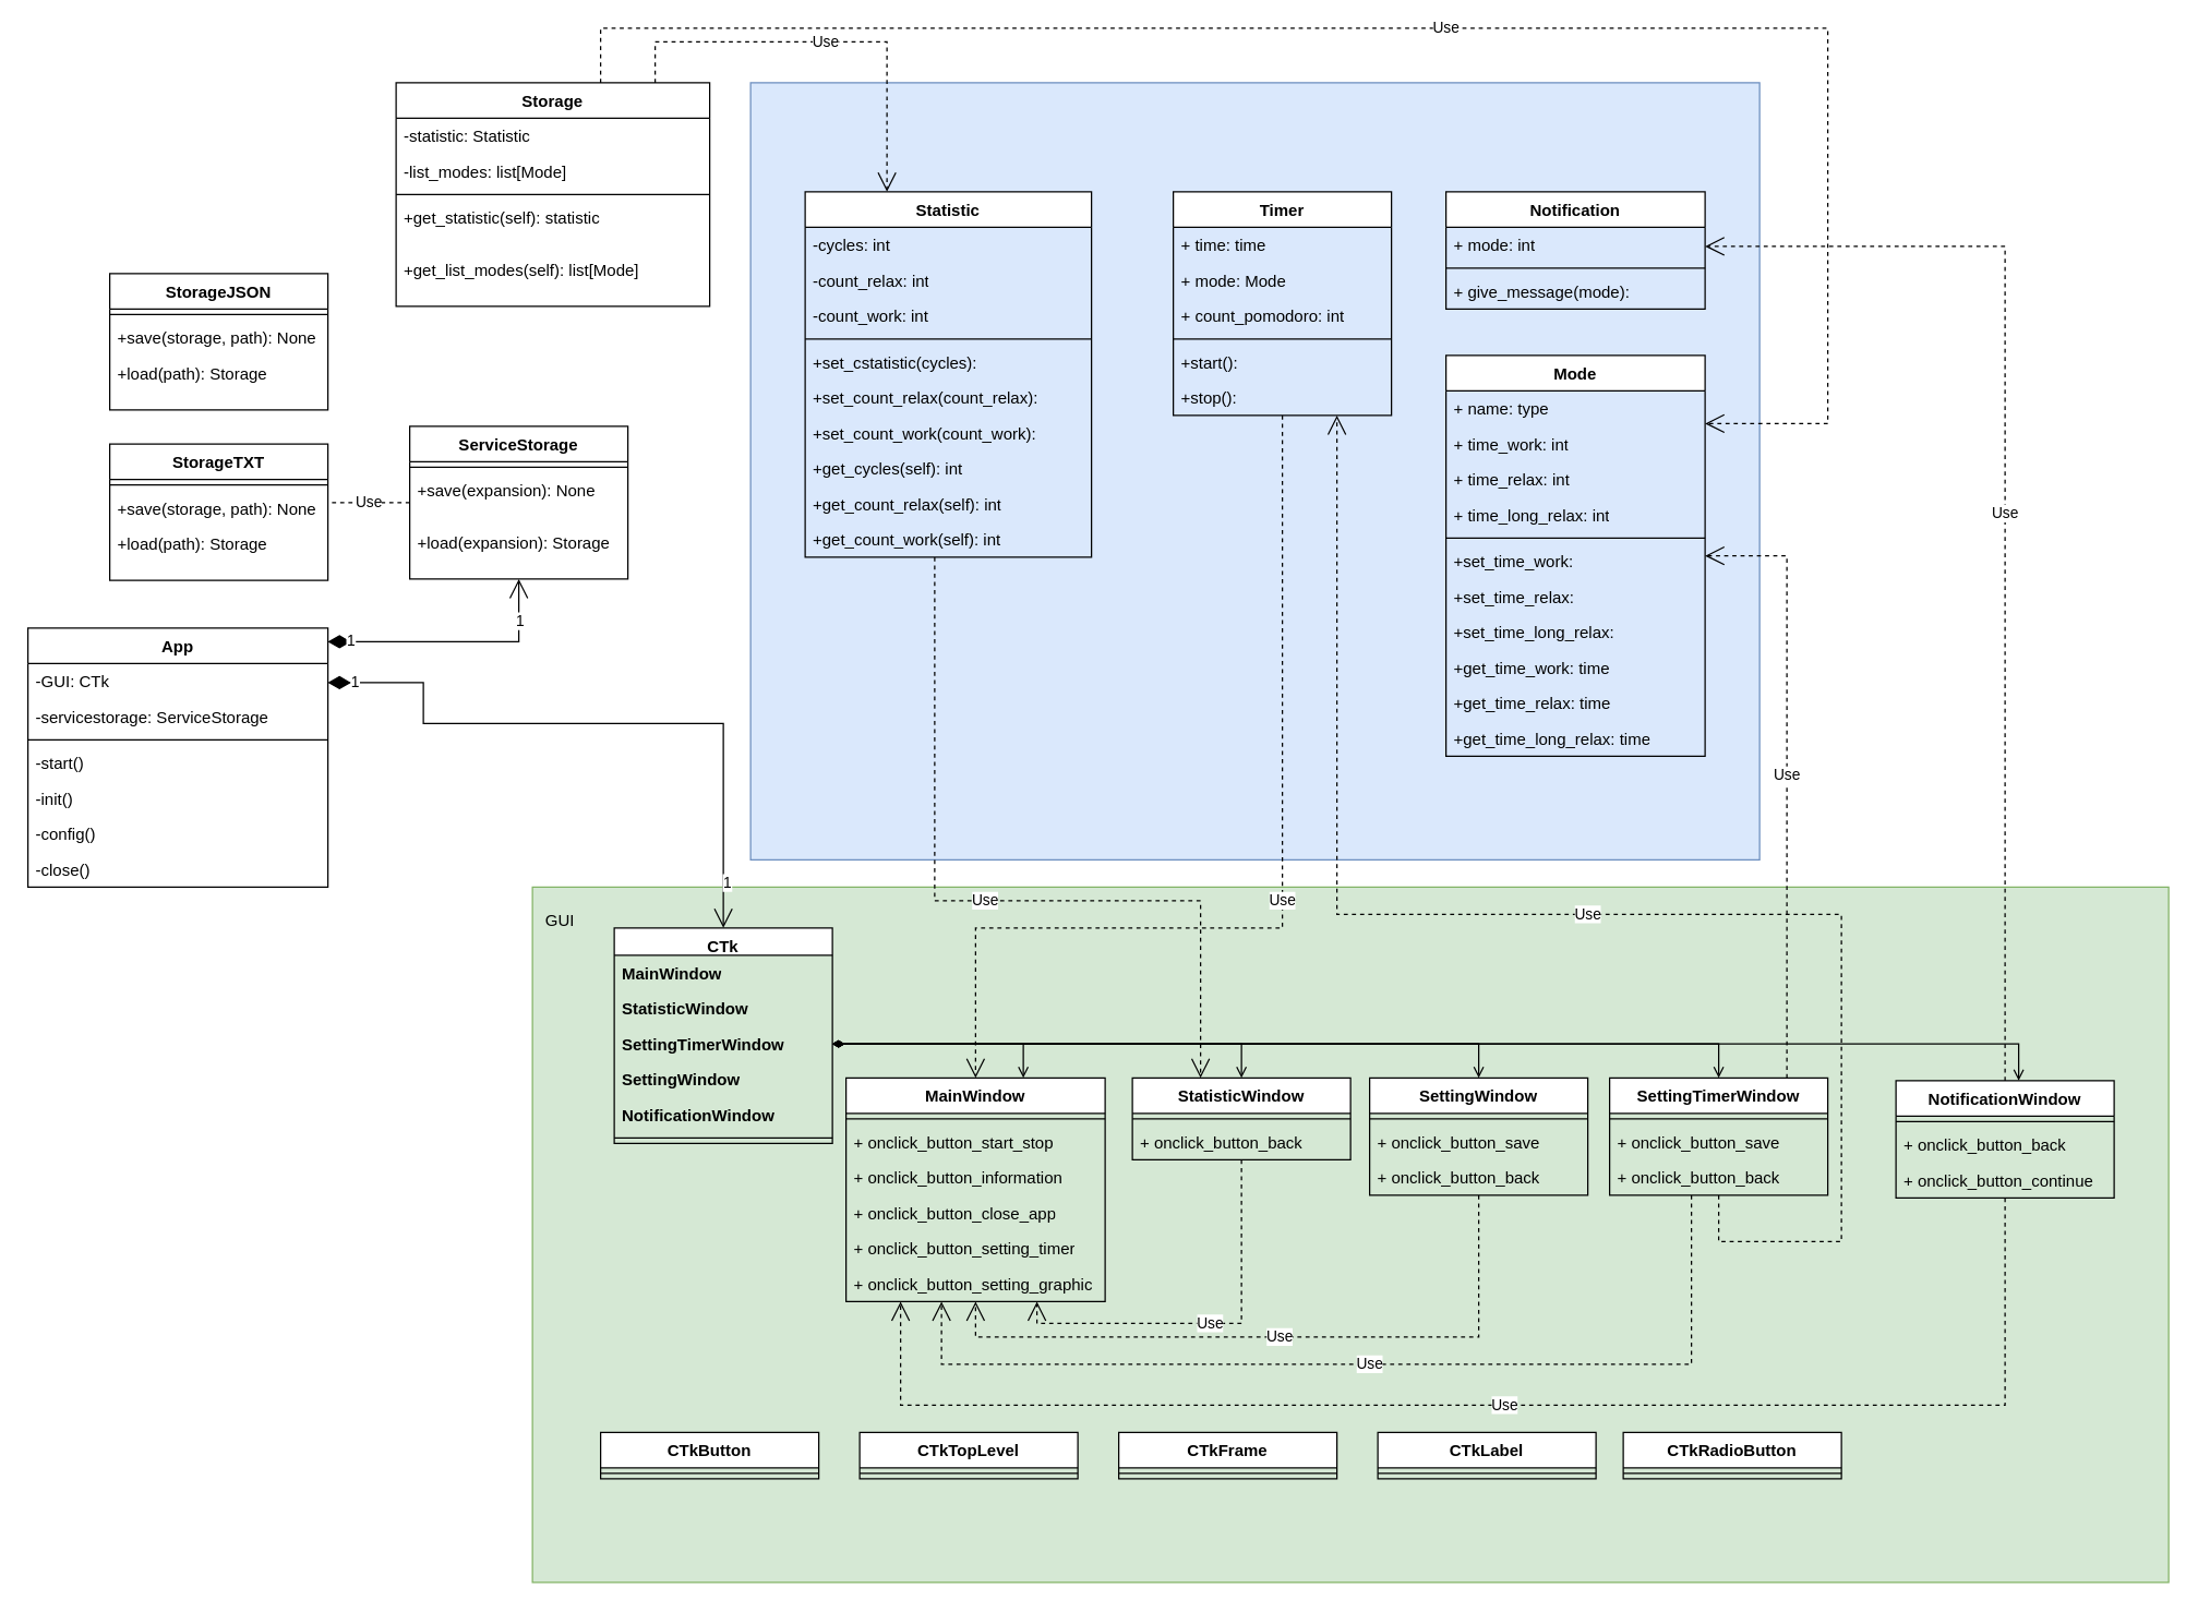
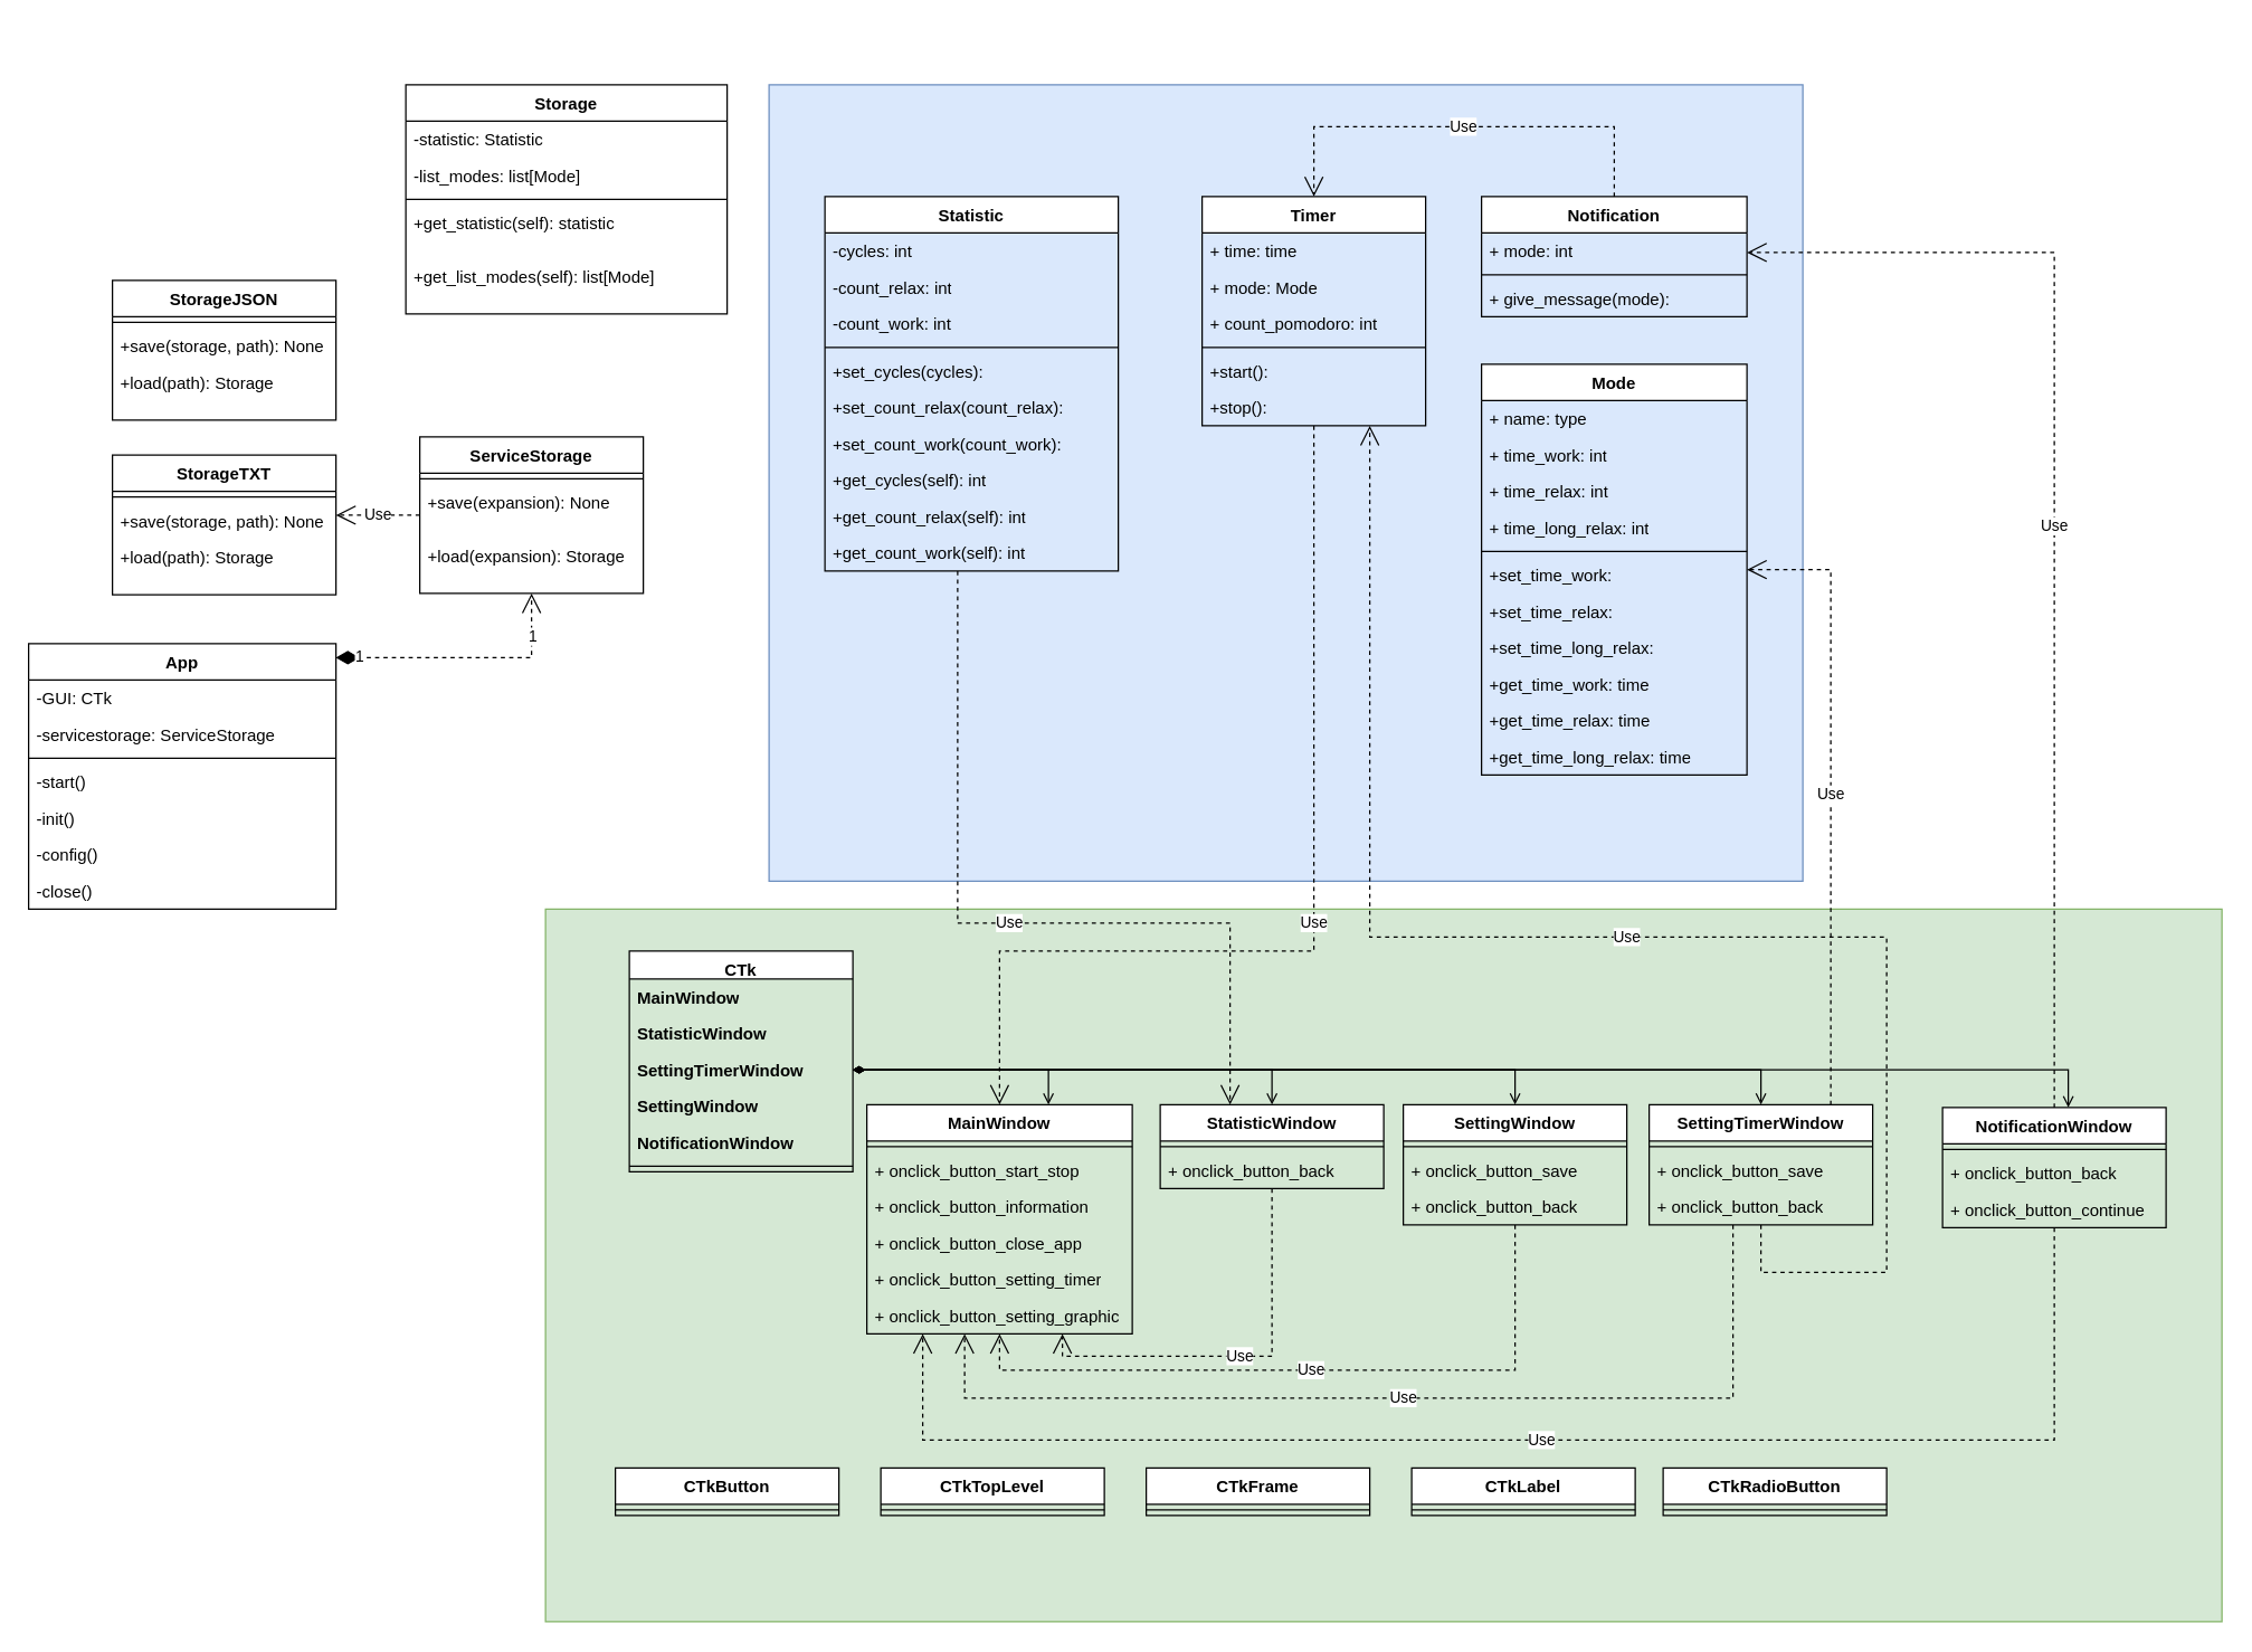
- <mxCell id="118" value="Use" style="endArrow=open;endSize=12;dashed=1;html=1;rounded=0;edgeStyle=orthogonalEdgeStyle;" parent="1" source="11" target="105" edge="1"><mxGeometry width="160" relative="1" as="geometry"><mxPoint x="450" y="70" as="sourcePoint" /><mxPoint x="610" y="70" as="targetPoint" /><Array as="points"><mxPoint x="440" y="20" /><mxPoint x="1340" y="20" /><mxPoint x="1340" y="310" /></Array></mxGeometry></mxCell>
- <mxCell id="81" value="Use" style="endArrow=open;endSize=12;dashed=1;html=1;rounded=0;edgeStyle=orthogonalEdgeStyle;" parent="1" source="11" target="51" edge="1"><mxGeometry width="160" relative="1" as="geometry"><mxPoint x="600" y="340" as="sourcePoint" /><mxPoint x="760" y="340" as="targetPoint" /><Array as="points"><mxPoint x="480" y="30" /><mxPoint x="650" y="30" /><mxPoint x="650" y="250" /><mxPoint x="685" y="250" /></Array></mxGeometry></mxCell>
+ <mxCell id="99" value="Use" style="endArrow=open;endSize=12;dashed=1;html=1;rounded=0;edgeStyle=orthogonalEdgeStyle;" parent="1" source="88" target="4" edge="1"><mxGeometry width="160" relative="1" as="geometry"><mxPoint x="1050" y="190" as="sourcePoint" /><mxPoint x="1210" y="190" as="targetPoint" /><Array as="points"><mxPoint x="1155" y="90" /><mxPoint x="940" y="90" /></Array></mxGeometry></mxCell>
- <mxCell id="56" value="+set_c&lt;span style=&quot;white-space-collapse: preserve;&quot; data-src-align=&quot;0:5&quot; class=&quot;EzKURWReUAB5oZgtQNkl&quot;&gt;statistic(cycles): &lt;/span&gt;" style="text;strokeColor=none;fillColor=none;align=left;verticalAlign=top;spacingLeft=4;spacingRight=4;overflow=hidden;rotatable=0;points=[[0,0.5],[1,0.5]];portConstraint=eastwest;whiteSpace=wrap;html=1;" parent="51" vertex="1"><mxGeometry y="112" width="210" height="26" as="geometry" /></mxCell>
+ <mxCell id="56" value="+set_c&lt;span style=&quot;white-space-collapse: preserve;&quot; data-src-align=&quot;0:5&quot; class=&quot;EzKURWReUAB5oZgtQNkl&quot;&gt;ycles(cycles): &lt;/span&gt;" style="text;strokeColor=none;fillColor=none;align=left;verticalAlign=top;spacingLeft=4;spacingRight=4;overflow=hidden;rotatable=0;points=[[0,0.5],[1,0.5]];portConstraint=eastwest;whiteSpace=wrap;html=1;" parent="51" vertex="1"><mxGeometry y="112" width="210" height="26" as="geometry" /></mxCell>
- <mxCell id="127" value="Use" style="endArrow=none;endSize=12;dashed=1;html=1;rounded=0;edgeStyle=orthogonalEdgeStyle;" edge="1" parent="1" source="101" target="123"><mxGeometry width="160" relative="1" as="geometry"><mxPoint x="390" y="490" as="sourcePoint" /><mxPoint x="550" y="490" as="targetPoint" /><Array as="points"><mxPoint x="260" y="368" /><mxPoint x="260" y="368" /></Array></mxGeometry></mxCell>
+ <mxCell id="127" value="Use" style="endArrow=open;endSize=12;dashed=1;html=1;rounded=0;edgeStyle=orthogonalEdgeStyle;" edge="1" parent="1" source="101" target="123"><mxGeometry width="160" relative="1" as="geometry"><mxPoint x="390" y="490" as="sourcePoint" /><mxPoint x="550" y="490" as="targetPoint" /><Array as="points"><mxPoint x="260" y="368" /><mxPoint x="260" y="368" /></Array></mxGeometry></mxCell>
- <mxCell id="72" value="" style="endArrow=open;html=1;endSize=12;startArrow=diamondThin;startSize=14;startFill=1;edgeStyle=orthogonalEdgeStyle;align=left;verticalAlign=bottom;rounded=0;" parent="1" source="35" target="101" edge="1"><mxGeometry x="-1" y="3" relative="1" as="geometry"><mxPoint x="280" y="510" as="sourcePoint" /><mxPoint x="440" y="510" as="targetPoint" /><Array as="points"><mxPoint x="380" y="470" /></Array></mxGeometry></mxCell>
+ <mxCell id="72" value="" style="endArrow=open;html=1;endSize=12;startArrow=diamondThin;startSize=14;startFill=1;edgeStyle=orthogonalEdgeStyle;align=left;verticalAlign=bottom;rounded=0;dashed=1;" parent="1" source="35" target="101" edge="1"><mxGeometry x="-1" y="3" relative="1" as="geometry"><mxPoint x="280" y="510" as="sourcePoint" /><mxPoint x="440" y="510" as="targetPoint" /><Array as="points"><mxPoint x="380" y="470" /></Array></mxGeometry></mxCell>
- <mxCell id="75" value="" style="endArrow=open;html=1;endSize=12;startArrow=diamondThin;startSize=14;startFill=1;edgeStyle=orthogonalEdgeStyle;align=left;verticalAlign=bottom;rounded=0;" parent="1" source="35" target="43" edge="1"><mxGeometry x="-1" y="3" relative="1" as="geometry"><mxPoint x="300" y="560" as="sourcePoint" /><mxPoint x="460" y="560" as="targetPoint" /><Array as="points"><mxPoint x="310" y="500" /><mxPoint x="310" y="530" /><mxPoint x="530" y="530" /></Array></mxGeometry></mxCell>
- <mxCell id="76" value="1" style="edgeLabel;html=1;align=center;verticalAlign=middle;resizable=0;points=[];" parent="75" vertex="1" connectable="0"><mxGeometry x="-0.918" y="1" relative="1" as="geometry"><mxPoint as="offset" /></mxGeometry></mxCell>
- <mxCell id="77" value="1" style="edgeLabel;html=1;align=center;verticalAlign=middle;resizable=0;points=[];" parent="75" vertex="1" connectable="0"><mxGeometry x="0.857" y="2" relative="1" as="geometry"><mxPoint as="offset" /></mxGeometry></mxCell>
- <mxCell id="50" value="GUI" style="text;html=1;align=center;verticalAlign=middle;resizable=0;points=[];autosize=1;strokeColor=none;fillColor=none;" parent="1" vertex="1"><mxGeometry x="390" y="660" width="40" height="30" as="geometry" /></mxCell>
